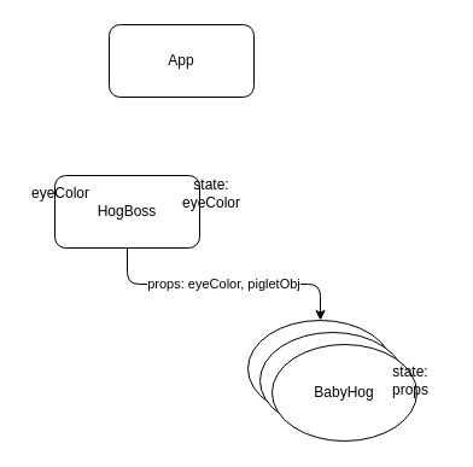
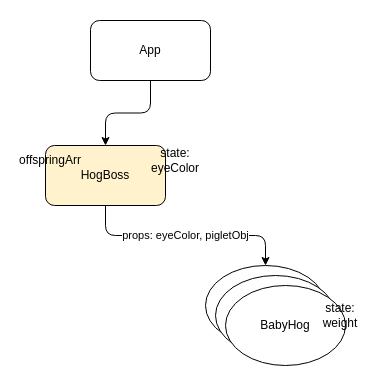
+ <mxCell id="2" style="edgeStyle=orthogonalEdgeStyle;html=1;exitX=0.5;exitY=1;exitDx=0;exitDy=0;entryX=0.5;entryY=0;entryDx=0;entryDy=0;" edge="1" parent="1" source="3" target="5"><mxGeometry relative="1" as="geometry" /></mxCell>
- <mxCell id="10" value="eyeColor" style="text;html=1;strokeColor=none;fillColor=none;align=center;verticalAlign=middle;whiteSpace=wrap;rounded=0;" vertex="1" parent="1"><mxGeometry x="20" y="145" width="60" height="30" as="geometry" /></mxCell>
+ <mxCell id="10" value="offspringArr" style="text;html=1;strokeColor=none;fillColor=none;align=center;verticalAlign=middle;whiteSpace=wrap;rounded=0;" vertex="1" parent="1"><mxGeometry x="20" y="145" width="60" height="30" as="geometry" /></mxCell>
- <mxCell id="5" value="HogBoss" style="rounded=1;whiteSpace=wrap;html=1;" vertex="1" parent="1"><mxGeometry x="45" y="145" width="120" height="60" as="geometry" /></mxCell>
+ <mxCell id="5" value="HogBoss" style="rounded=1;whiteSpace=wrap;html=1;fillColor=#fff2cc;" vertex="1" parent="1"><mxGeometry x="45" y="145" width="120" height="60" as="geometry" /></mxCell>
- <mxCell id="11" value="state: props" style="text;html=1;strokeColor=none;fillColor=none;align=center;verticalAlign=middle;whiteSpace=wrap;rounded=0;" vertex="1" parent="1"><mxGeometry x="310" y="300" width="60" height="30" as="geometry" /></mxCell>
+ <mxCell id="11" value="state: weight" style="text;html=1;strokeColor=none;fillColor=none;align=center;verticalAlign=middle;whiteSpace=wrap;rounded=0;" vertex="1" parent="1"><mxGeometry x="310" y="300" width="60" height="30" as="geometry" /></mxCell>
